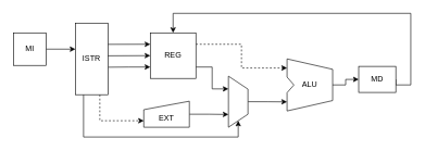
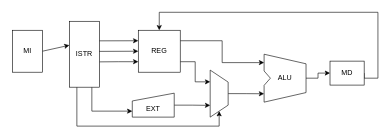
- <mxCell id="3" value="MI" style="whiteSpace=wrap;html=1;aspect=fixed;fontSize=12;" vertex="1" parent="1"><mxGeometry x="20" y="50" width="50" height="50" as="geometry" /></mxCell>
+ <mxCell id="3" value="MI" style="whiteSpace=wrap;html=1;aspect=fixed;fontSize=12;" vertex="1" parent="1"><mxGeometry x="20" y="50" width="50" height="70" as="geometry" /></mxCell>
- <mxCell id="4" style="edgeStyle=orthogonalEdgeStyle;html=1;exitX=1;exitY=0.25;exitDx=0;exitDy=0;entryX=0;entryY=0.175;entryDx=0;entryDy=0;entryPerimeter=0;rounded=0;fontSize=12;dashed=1;" edge="1" parent="1" source="7" target="16"><mxGeometry relative="1" as="geometry"><mxPoint x="340" y="85" as="targetPoint" /></mxGeometry></mxCell>
+ <mxCell id="4" style="edgeStyle=orthogonalEdgeStyle;html=1;exitX=1;exitY=0.25;exitDx=0;exitDy=0;entryX=0;entryY=0.175;entryDx=0;entryDy=0;entryPerimeter=0;rounded=0;fontSize=12;" edge="1" parent="1" source="7" target="16"><mxGeometry relative="1" as="geometry"><mxPoint x="340" y="85" as="targetPoint" /></mxGeometry></mxCell>
- <mxCell id="12" style="edgeStyle=orthogonalEdgeStyle;rounded=0;html=1;exitX=1;exitY=0.25;exitDx=0;exitDy=0;entryX=0;entryY=0.75;entryDx=0;entryDy=0;startArrow=none;startFill=0;endArrow=classic;endFill=1;dashed=1;" edge="1" parent="1" source="14" target="9"><mxGeometry relative="1" as="geometry" /></mxCell>
+ <mxCell id="12" style="edgeStyle=orthogonalEdgeStyle;rounded=0;html=1;exitX=1;exitY=0.25;exitDx=0;exitDy=0;entryX=0;entryY=0.75;entryDx=0;entryDy=0;startArrow=none;startFill=0;endArrow=classic;endFill=1;" edge="1" parent="1" source="14" target="9"><mxGeometry relative="1" as="geometry" /></mxCell>
